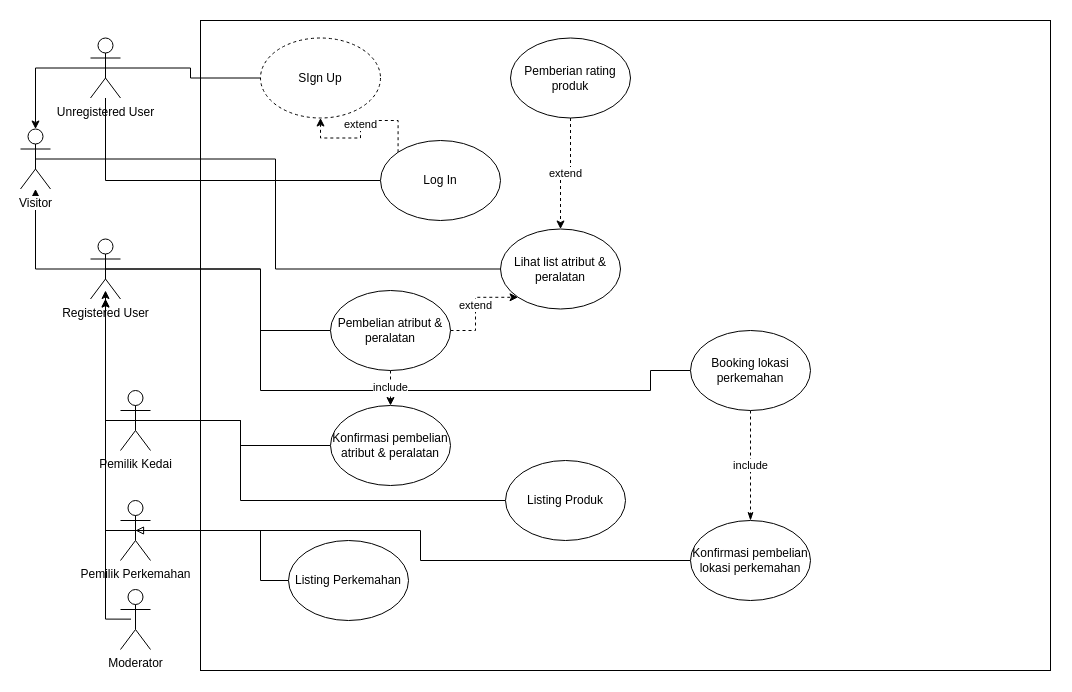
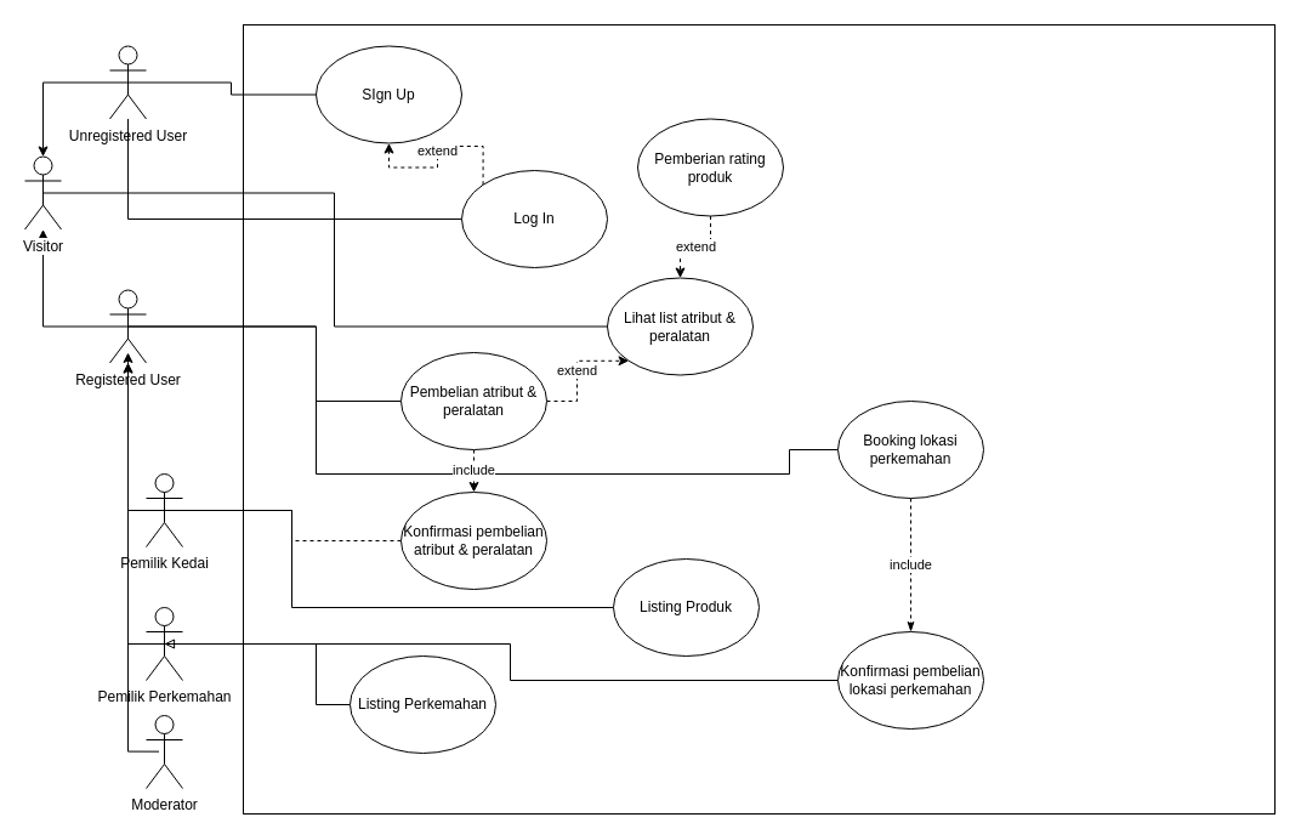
- <mxCell id="15" value="SIgn Up" style="ellipse;whiteSpace=wrap;html=1;dashed=1;" vertex="1" parent="1"><mxGeometry x="260" y="37.5" width="120" height="80" as="geometry" /></mxCell>
+ <mxCell id="15" value="SIgn Up" style="ellipse;whiteSpace=wrap;html=1;" vertex="1" parent="1"><mxGeometry x="260" y="37.5" width="120" height="80" as="geometry" /></mxCell>
- <mxCell id="22" value="Pemberian rating produk" style="ellipse;whiteSpace=wrap;html=1;" vertex="1" parent="1"><mxGeometry x="510" y="37.5" width="120" height="80" as="geometry" /></mxCell>
+ <mxCell id="22" value="Pemberian rating produk" style="ellipse;whiteSpace=wrap;html=1;" vertex="1" parent="1"><mxGeometry x="525" y="97.5" width="120" height="80" as="geometry" /></mxCell>
- <mxCell id="30" style="edgeStyle=orthogonalEdgeStyle;rounded=0;orthogonalLoop=1;jettySize=auto;html=1;exitX=0;exitY=0.5;exitDx=0;exitDy=0;entryX=0.5;entryY=0.5;entryDx=0;entryDy=0;entryPerimeter=0;endArrow=none;endFill=0;" edge="1" parent="1" source="31" target="11"><mxGeometry relative="1" as="geometry" /></mxCell>
+ <mxCell id="30" style="edgeStyle=orthogonalEdgeStyle;rounded=0;orthogonalLoop=1;jettySize=auto;html=1;exitX=0;exitY=0.5;exitDx=0;exitDy=0;entryX=0.5;entryY=0.5;entryDx=0;entryDy=0;entryPerimeter=0;endArrow=none;endFill=0;dashed=1;" edge="1" parent="1" source="31" target="11"><mxGeometry relative="1" as="geometry" /></mxCell>
